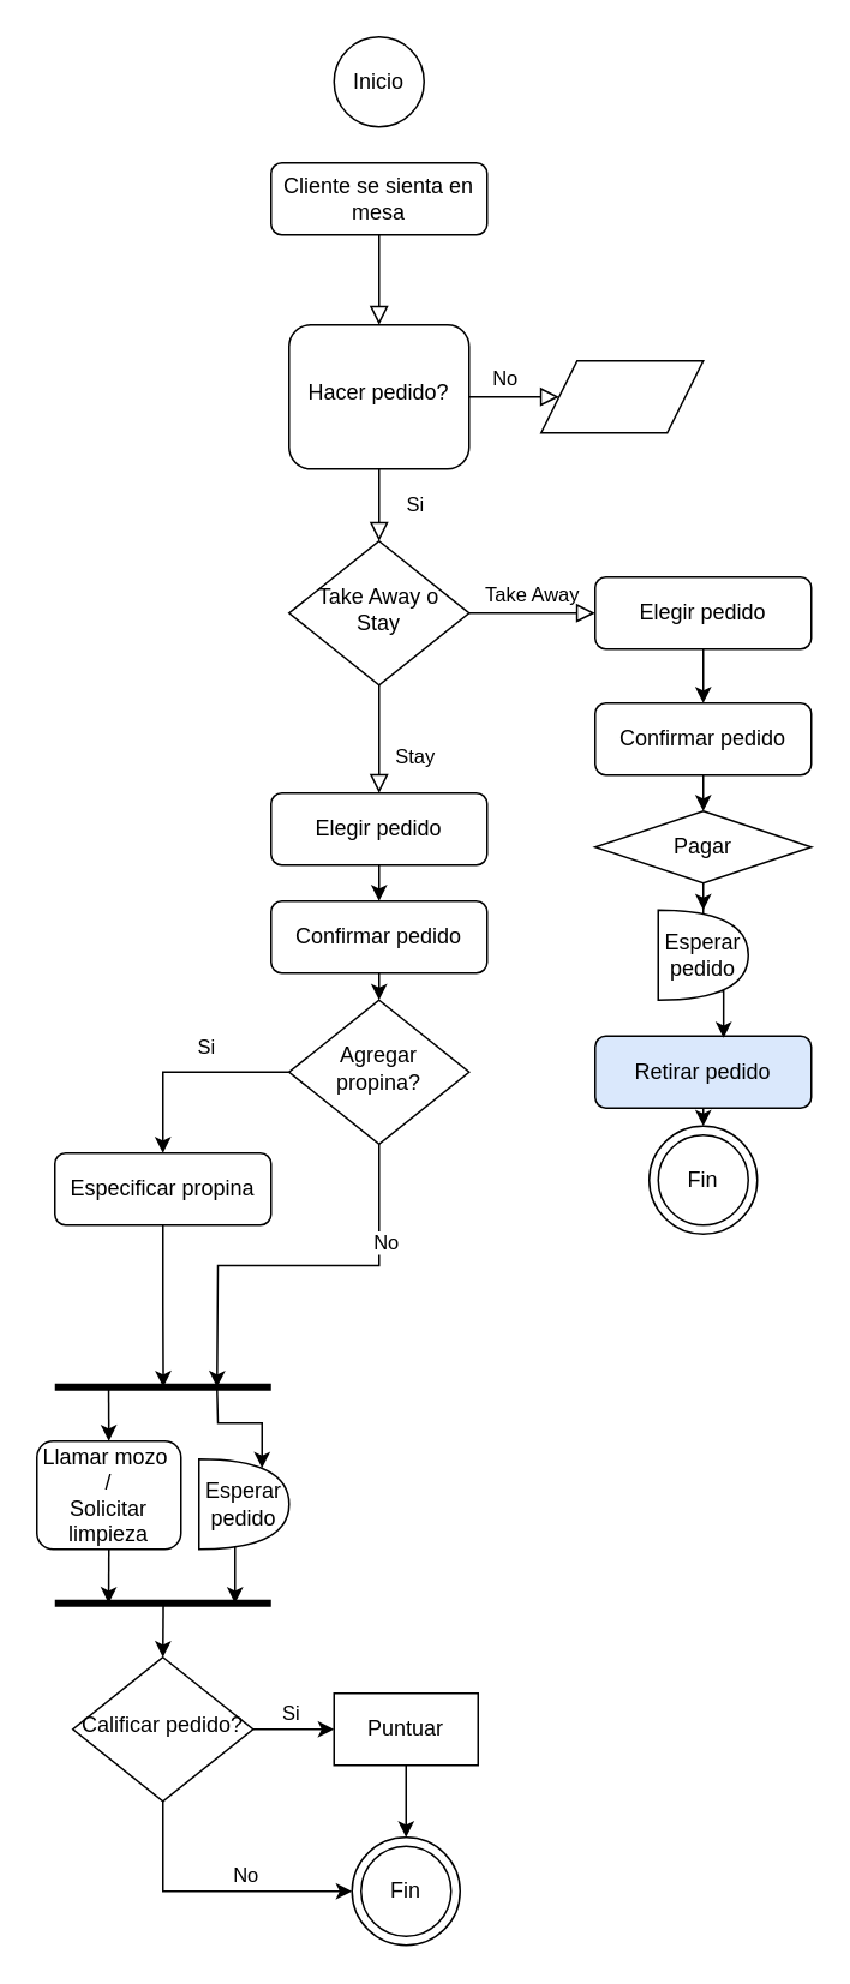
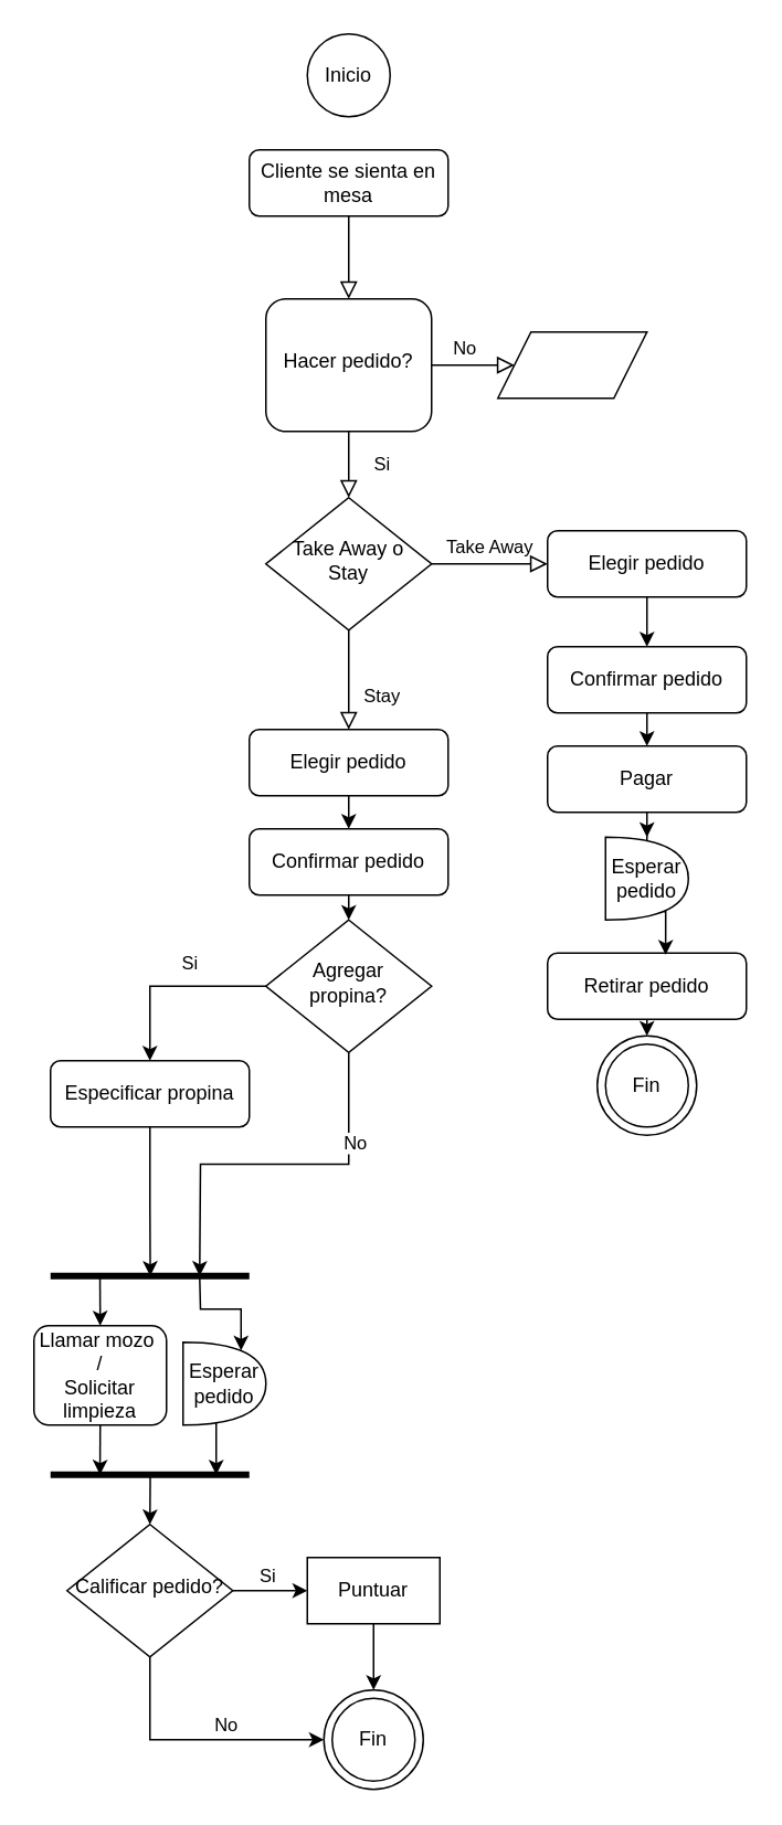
- <mxCell id="17" value="Pagar" style="rhombus;whiteSpace=wrap;html=1;fontSize=12;glass=0;strokeWidth=1;shadow=0;" vertex="1" parent="1"><mxGeometry x="330" y="450" width="120" height="40" as="geometry" /></mxCell>
+ <mxCell id="17" value="Pagar" style="rounded=1;whiteSpace=wrap;html=1;fontSize=12;glass=0;strokeWidth=1;shadow=0;" vertex="1" parent="1"><mxGeometry x="330" y="450" width="120" height="40" as="geometry" /></mxCell>
- <mxCell id="19" value="Retirar pedido" style="rounded=1;whiteSpace=wrap;html=1;fontSize=12;glass=0;strokeWidth=1;shadow=0;fillColor=#dae8fc;" vertex="1" parent="1"><mxGeometry x="330" y="575" width="120" height="40" as="geometry" /></mxCell>
+ <mxCell id="19" value="Retirar pedido" style="rounded=1;whiteSpace=wrap;html=1;fontSize=12;glass=0;strokeWidth=1;shadow=0;" vertex="1" parent="1"><mxGeometry x="330" y="575" width="120" height="40" as="geometry" /></mxCell>
